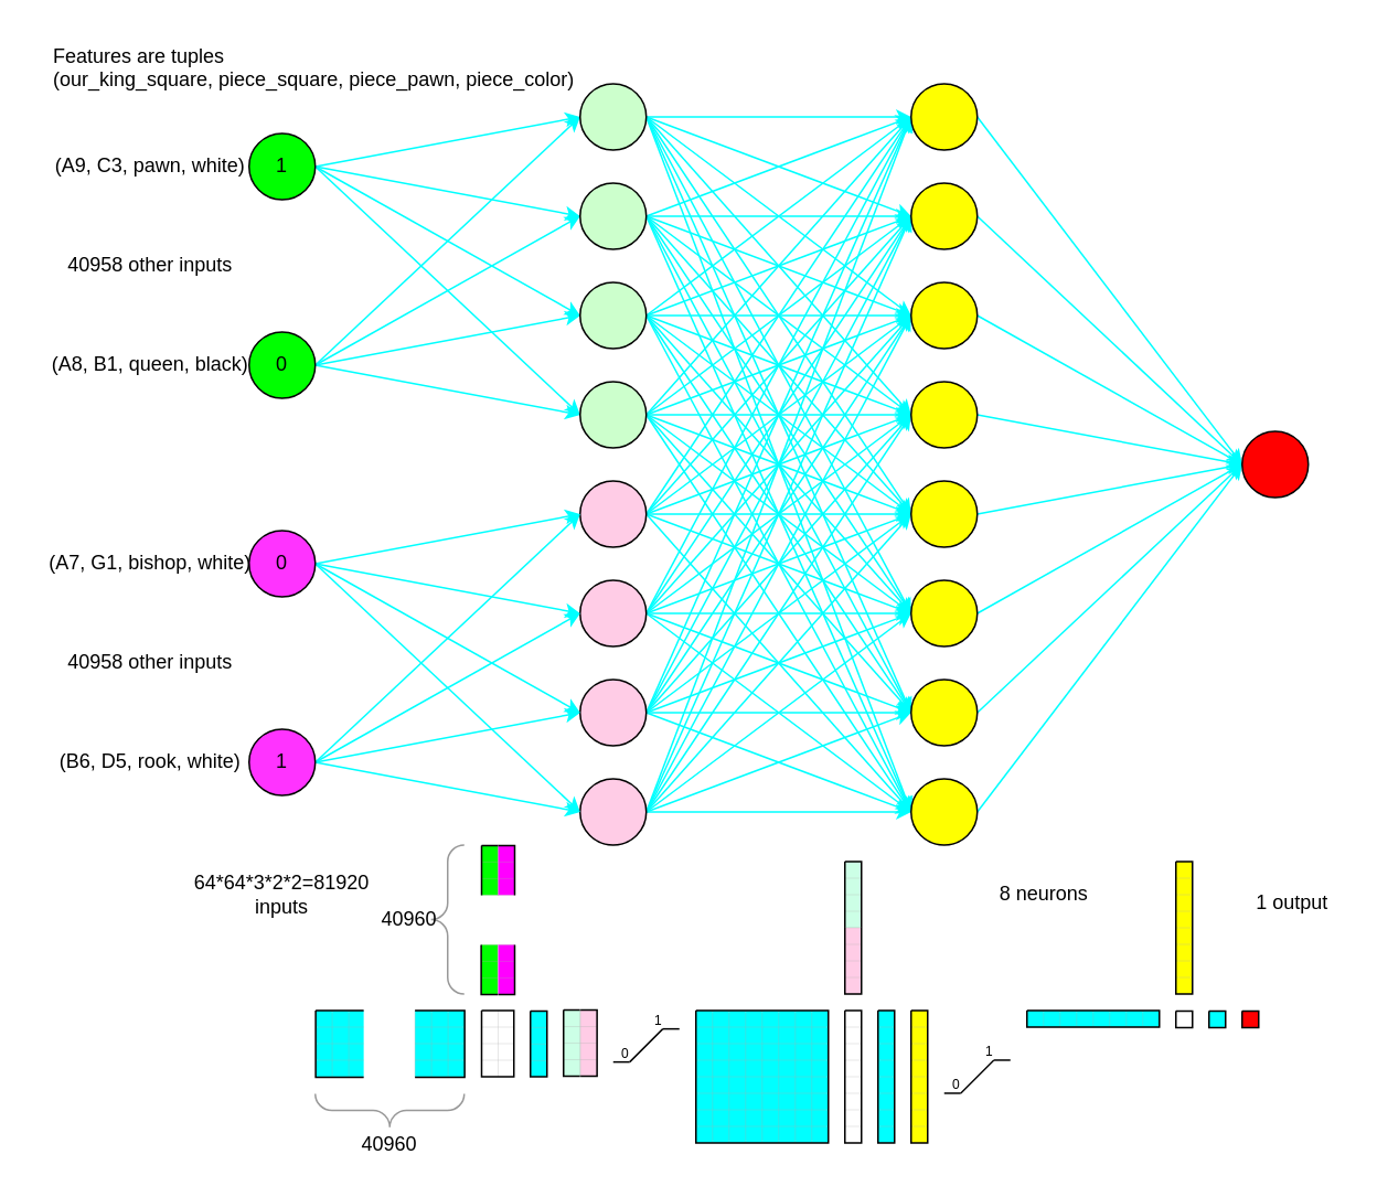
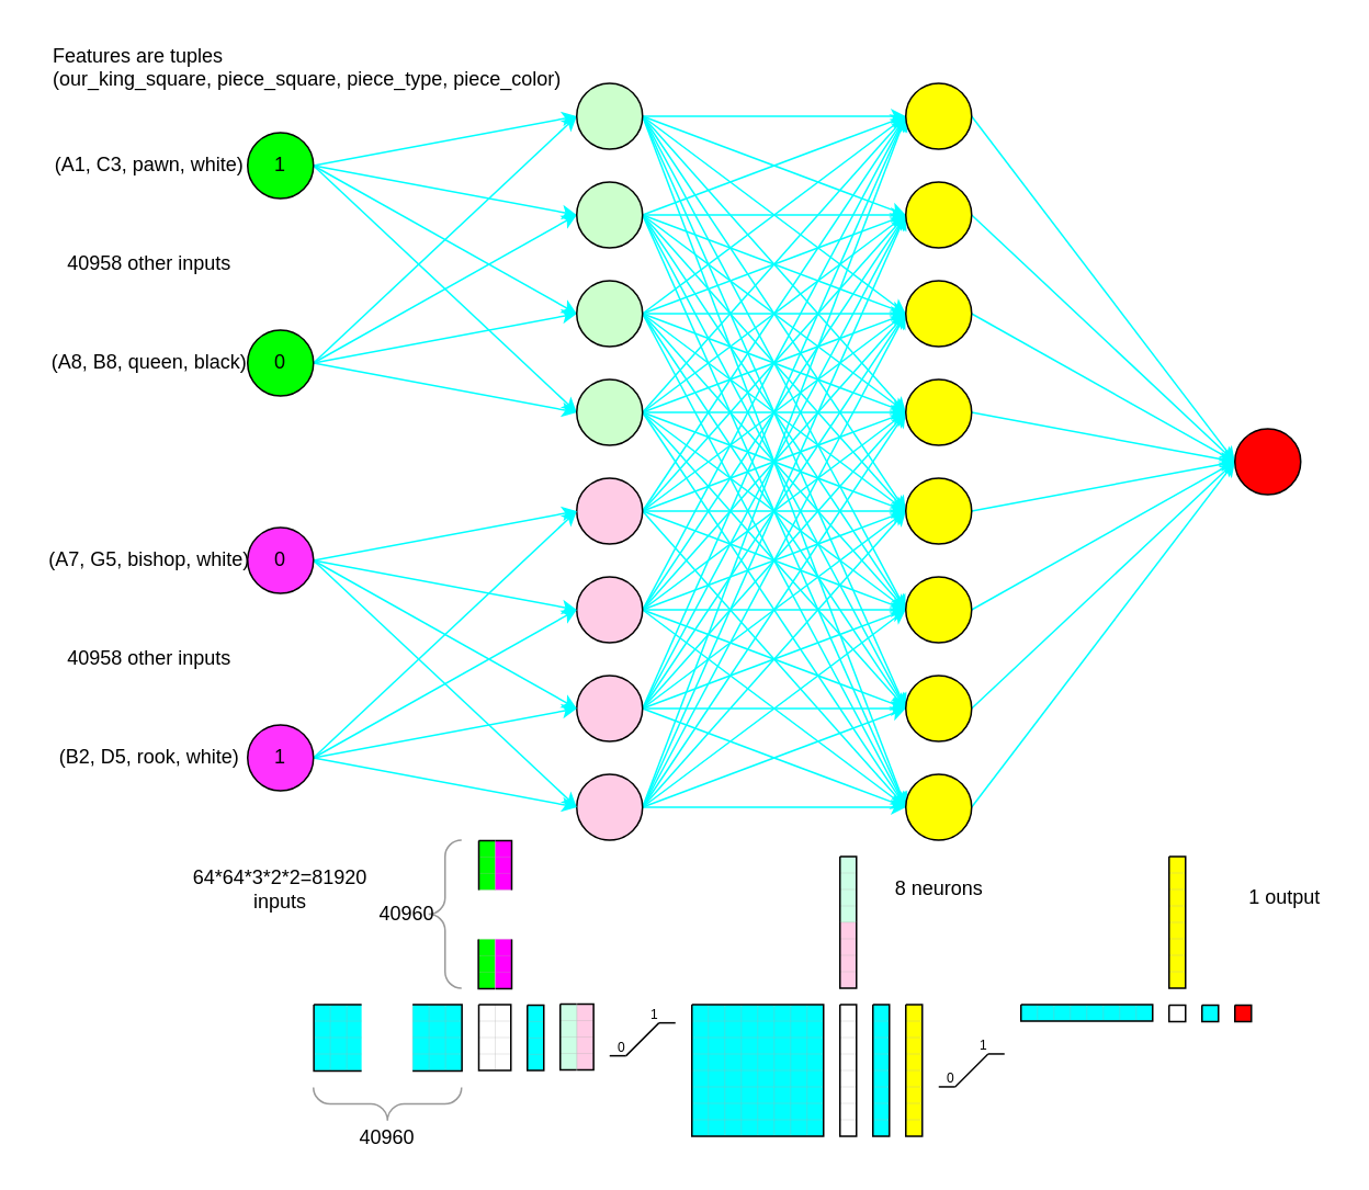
- <mxCell id="136" value="&lt;div&gt;Features are tuples &lt;br&gt;&lt;/div&gt;&lt;div&gt;(our_king_square, piece_square, piece_pawn, piece_color)&lt;/div&gt;" style="text;whiteSpace=wrap;html=1;" vertex="1" parent="1"><mxGeometry x="30" y="20" width="330" height="40" as="geometry" /></mxCell>
+ <mxCell id="136" value="&lt;div&gt;Features are tuples &lt;br&gt;&lt;/div&gt;&lt;div&gt;(our_king_square, piece_square, piece_type, piece_color)&lt;/div&gt;" style="text;whiteSpace=wrap;html=1;" vertex="1" parent="1"><mxGeometry x="30" y="20" width="330" height="40" as="geometry" /></mxCell>
- <mxCell id="113" value="(A9, C3, pawn, white)" style="text;html=1;align=center;verticalAlign=middle;resizable=0;points=[];autosize=1;strokeColor=none;" vertex="1" parent="1"><mxGeometry x="25" y="90" width="130" height="20" as="geometry" /></mxCell>
+ <mxCell id="113" value="(A1, C3, pawn, white)" style="text;html=1;align=center;verticalAlign=middle;resizable=0;points=[];autosize=1;strokeColor=none;" vertex="1" parent="1"><mxGeometry x="25" y="90" width="130" height="20" as="geometry" /></mxCell>
- <mxCell id="114" value="(A8, B1, queen, black)" style="text;html=1;align=center;verticalAlign=middle;resizable=0;points=[];autosize=1;strokeColor=none;" vertex="1" parent="1"><mxGeometry x="25" y="210" width="130" height="20" as="geometry" /></mxCell>
+ <mxCell id="114" value="(A8, B8, queen, black)" style="text;html=1;align=center;verticalAlign=middle;resizable=0;points=[];autosize=1;strokeColor=none;" vertex="1" parent="1"><mxGeometry x="25" y="210" width="130" height="20" as="geometry" /></mxCell>
- <mxCell id="116" value="(A7, G1, bishop, white)" style="text;html=1;align=center;verticalAlign=middle;resizable=0;points=[];autosize=1;strokeColor=none;" vertex="1" parent="1"><mxGeometry x="20" y="330" width="140" height="20" as="geometry" /></mxCell>
+ <mxCell id="116" value="(A7, G5, bishop, white)" style="text;html=1;align=center;verticalAlign=middle;resizable=0;points=[];autosize=1;strokeColor=none;" vertex="1" parent="1"><mxGeometry x="20" y="330" width="140" height="20" as="geometry" /></mxCell>
- <mxCell id="115" value="(B6, D5, rook, white)" style="text;html=1;align=center;verticalAlign=middle;resizable=0;points=[];autosize=1;strokeColor=none;" vertex="1" parent="1"><mxGeometry x="25" y="450" width="130" height="20" as="geometry" /></mxCell>
+ <mxCell id="115" value="(B2, D5, rook, white)" style="text;html=1;align=center;verticalAlign=middle;resizable=0;points=[];autosize=1;strokeColor=none;" vertex="1" parent="1"><mxGeometry x="25" y="450" width="130" height="20" as="geometry" /></mxCell>
- <mxCell id="111" value="8 neurons" style="text;html=1;align=center;verticalAlign=middle;resizable=0;points=[];autosize=1;strokeColor=none;" vertex="1" parent="1"><mxGeometry x="595" y="530" width="70" height="20" as="geometry" /></mxCell>
+ <mxCell id="111" value="8 neurons" style="text;html=1;align=center;verticalAlign=middle;resizable=0;points=[];autosize=1;strokeColor=none;" vertex="1" parent="1"><mxGeometry x="535" y="530" width="70" height="20" as="geometry" /></mxCell>
